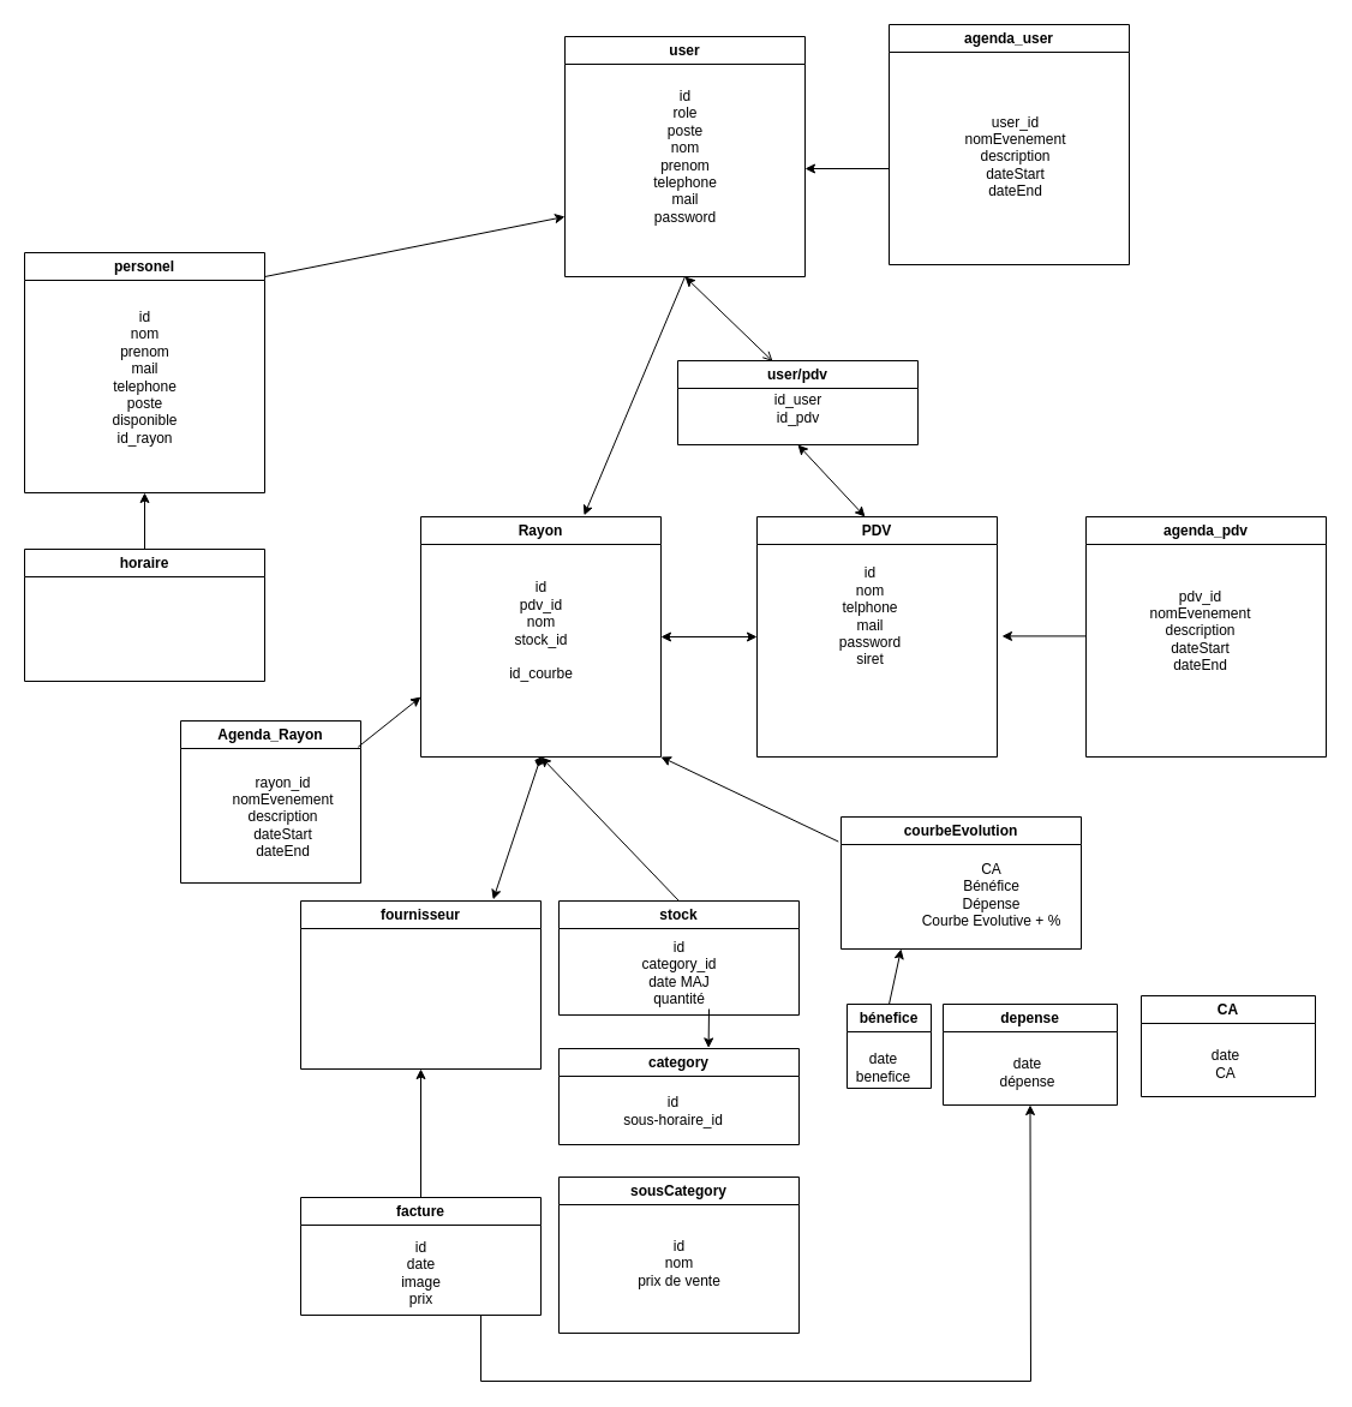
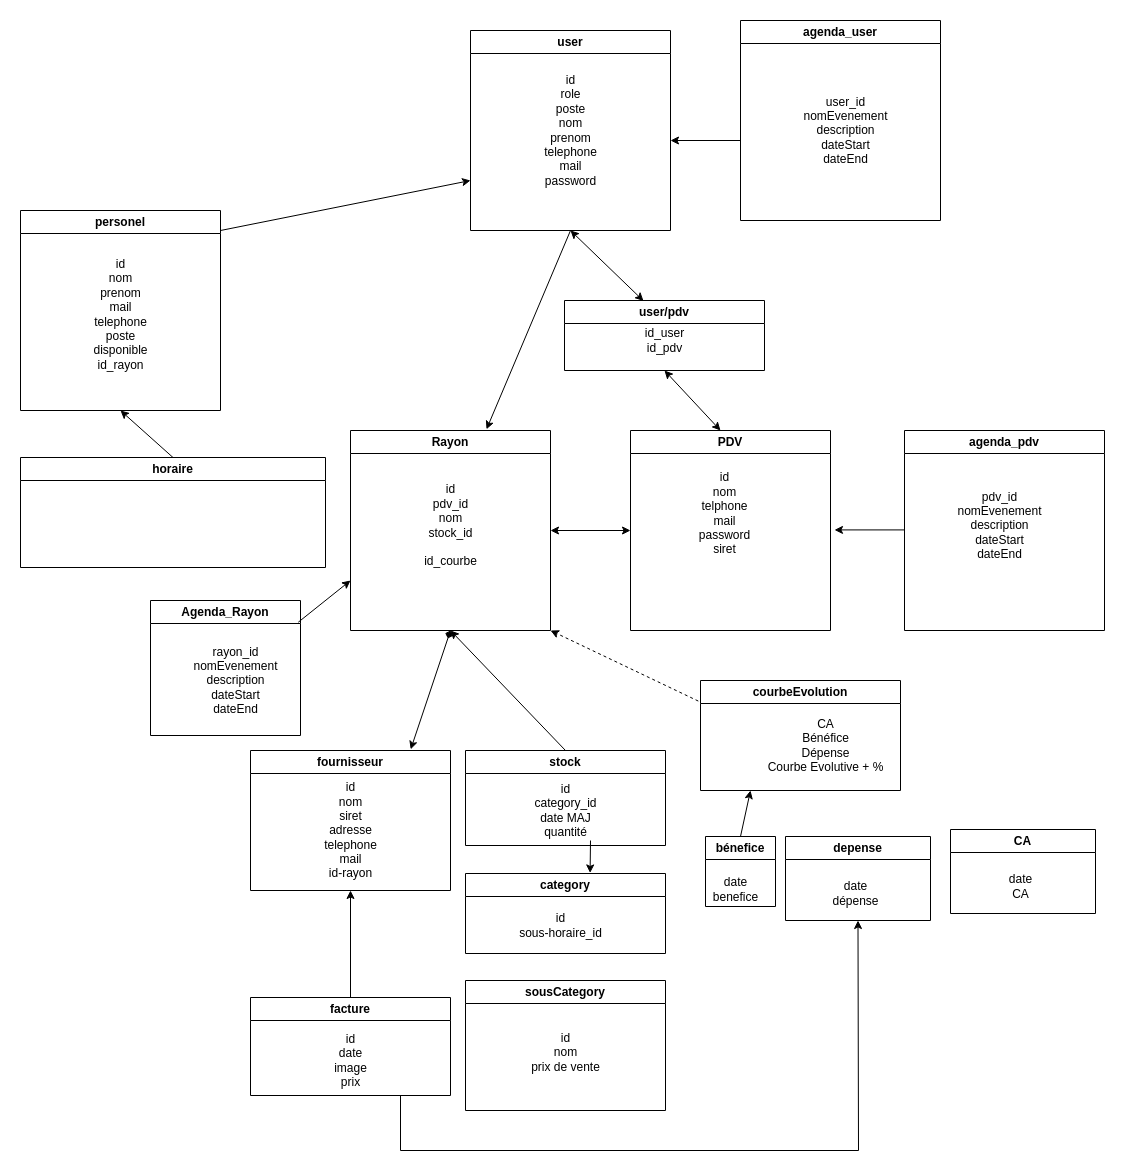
- <mxCell id="31" value="" style="endArrow=open;startArrow=classic;html=1;rounded=0;entryX=0.395;entryY=0.006;entryDx=0;entryDy=0;exitX=0.5;exitY=1;exitDx=0;exitDy=0;entryPerimeter=0;" edge="1" parent="1" source="2" target="50"><mxGeometry width="50" height="50" relative="1" as="geometry"><mxPoint x="680" y="540" as="sourcePoint" /><mxPoint x="730" y="490" as="targetPoint" /></mxGeometry></mxCell>
+ <mxCell id="31" value="" style="endArrow=classic;startArrow=classic;html=1;rounded=0;entryX=0.395;entryY=0.006;entryDx=0;entryDy=0;exitX=0.5;exitY=1;exitDx=0;exitDy=0;entryPerimeter=0;" edge="1" parent="1" source="2" target="50"><mxGeometry width="50" height="50" relative="1" as="geometry"><mxPoint x="680" y="540" as="sourcePoint" /><mxPoint x="730" y="490" as="targetPoint" /></mxGeometry></mxCell>
- <mxCell id="21" value="horaire" style="swimlane;whiteSpace=wrap;html=1;" vertex="1" parent="1"><mxGeometry x="20" y="457" width="200" height="110" as="geometry" /></mxCell>
+ <mxCell id="21" value="horaire" style="swimlane;whiteSpace=wrap;html=1;" vertex="1" parent="1"><mxGeometry x="20" y="457" width="305" height="110" as="geometry" /></mxCell>
- <mxCell id="40" value="" style="endArrow=classic;html=1;rounded=0;exitX=-0.011;exitY=0.187;exitDx=0;exitDy=0;exitPerimeter=0;entryX=1;entryY=1;entryDx=0;entryDy=0;" edge="1" parent="1" source="10" target="12"><mxGeometry width="50" height="50" relative="1" as="geometry"><mxPoint x="700" y="900" as="sourcePoint" /><mxPoint x="750" y="850" as="targetPoint" /></mxGeometry></mxCell>
+ <mxCell id="40" value="" style="endArrow=classic;html=1;rounded=0;exitX=-0.011;exitY=0.187;exitDx=0;exitDy=0;exitPerimeter=0;entryX=1;entryY=1;entryDx=0;entryDy=0;dashed=1;" edge="1" parent="1" source="10" target="12"><mxGeometry width="50" height="50" relative="1" as="geometry"><mxPoint x="700" y="900" as="sourcePoint" /><mxPoint x="750" y="850" as="targetPoint" /></mxGeometry></mxCell>
+ <mxCell id="28" value="&lt;div&gt;id&lt;/div&gt;&lt;div&gt;nom&lt;/div&gt;&lt;div&gt;siret&lt;br&gt;&lt;/div&gt;&lt;div&gt;adresse&lt;/div&gt;&lt;div&gt;telephone&lt;/div&gt;&lt;div&gt;mail&lt;br&gt;&lt;/div&gt;&lt;div&gt;id-rayon&lt;br&gt;&lt;/div&gt;" style="text;html=1;align=center;verticalAlign=middle;resizable=0;points=[];autosize=1;strokeColor=none;fillColor=none;" vertex="1" parent="27"><mxGeometry x="60" y="25" width="80" height="110" as="geometry" /></mxCell>
